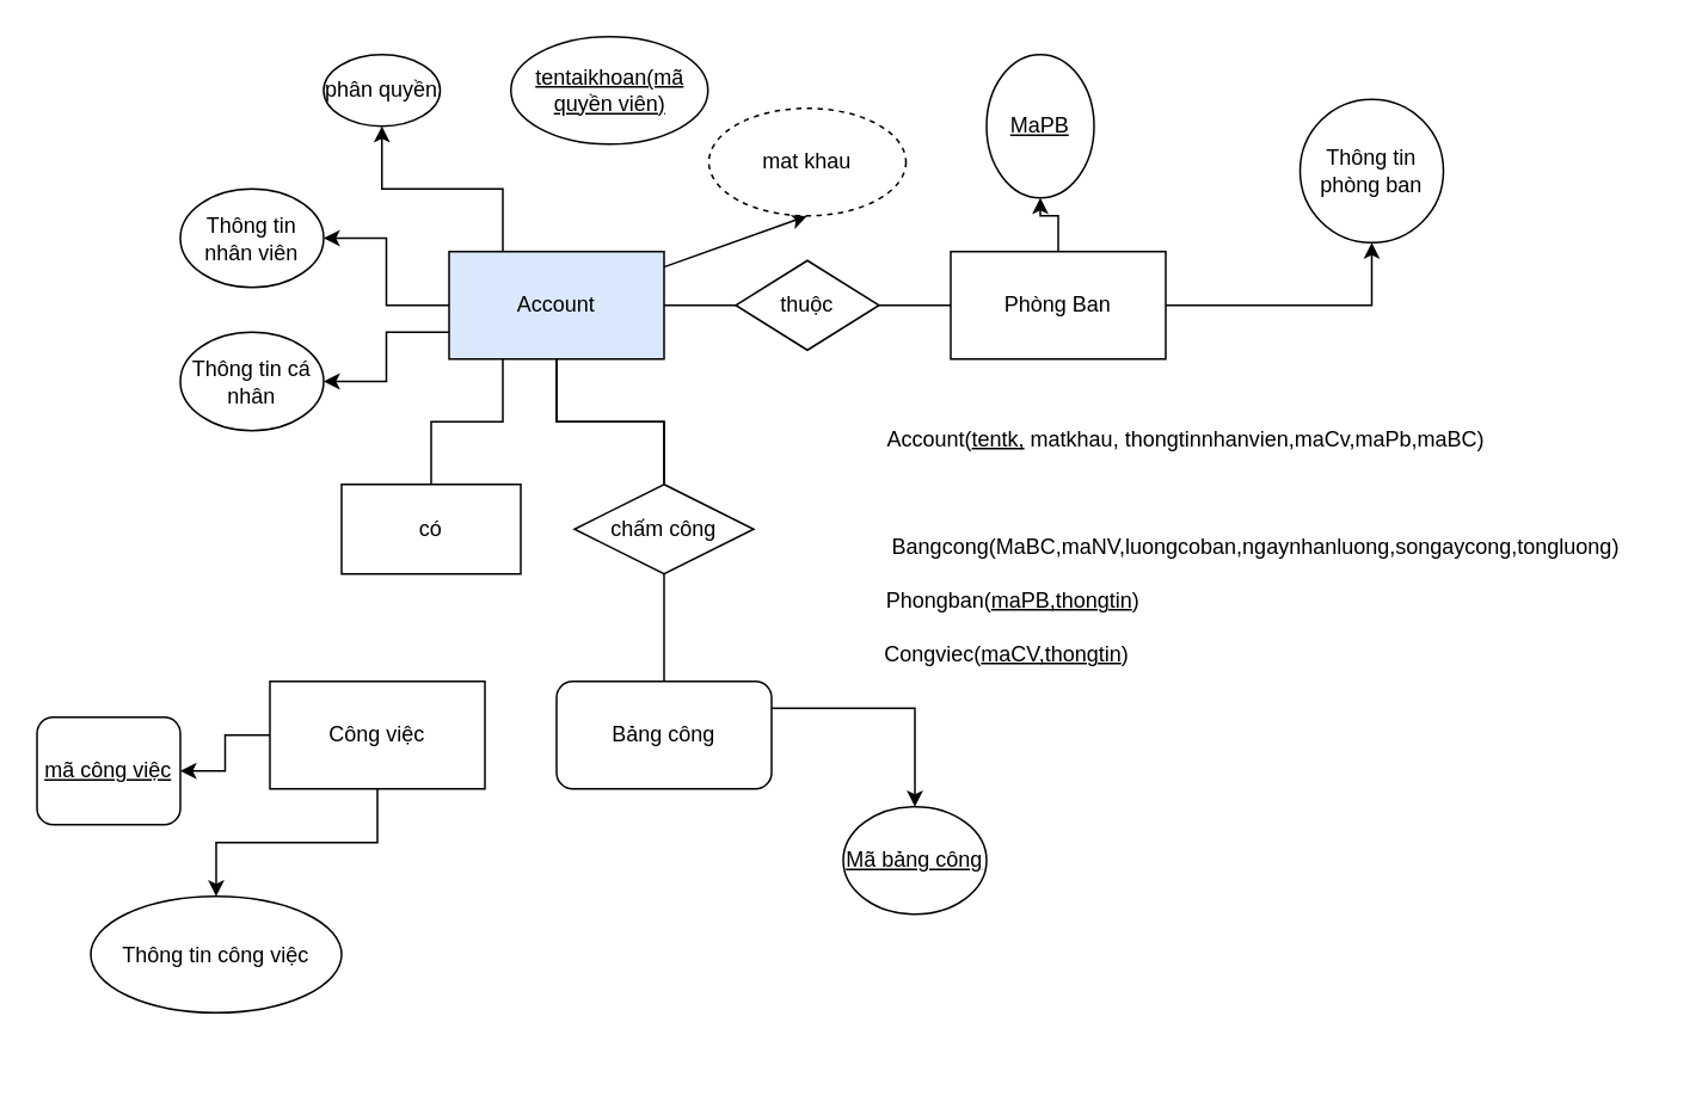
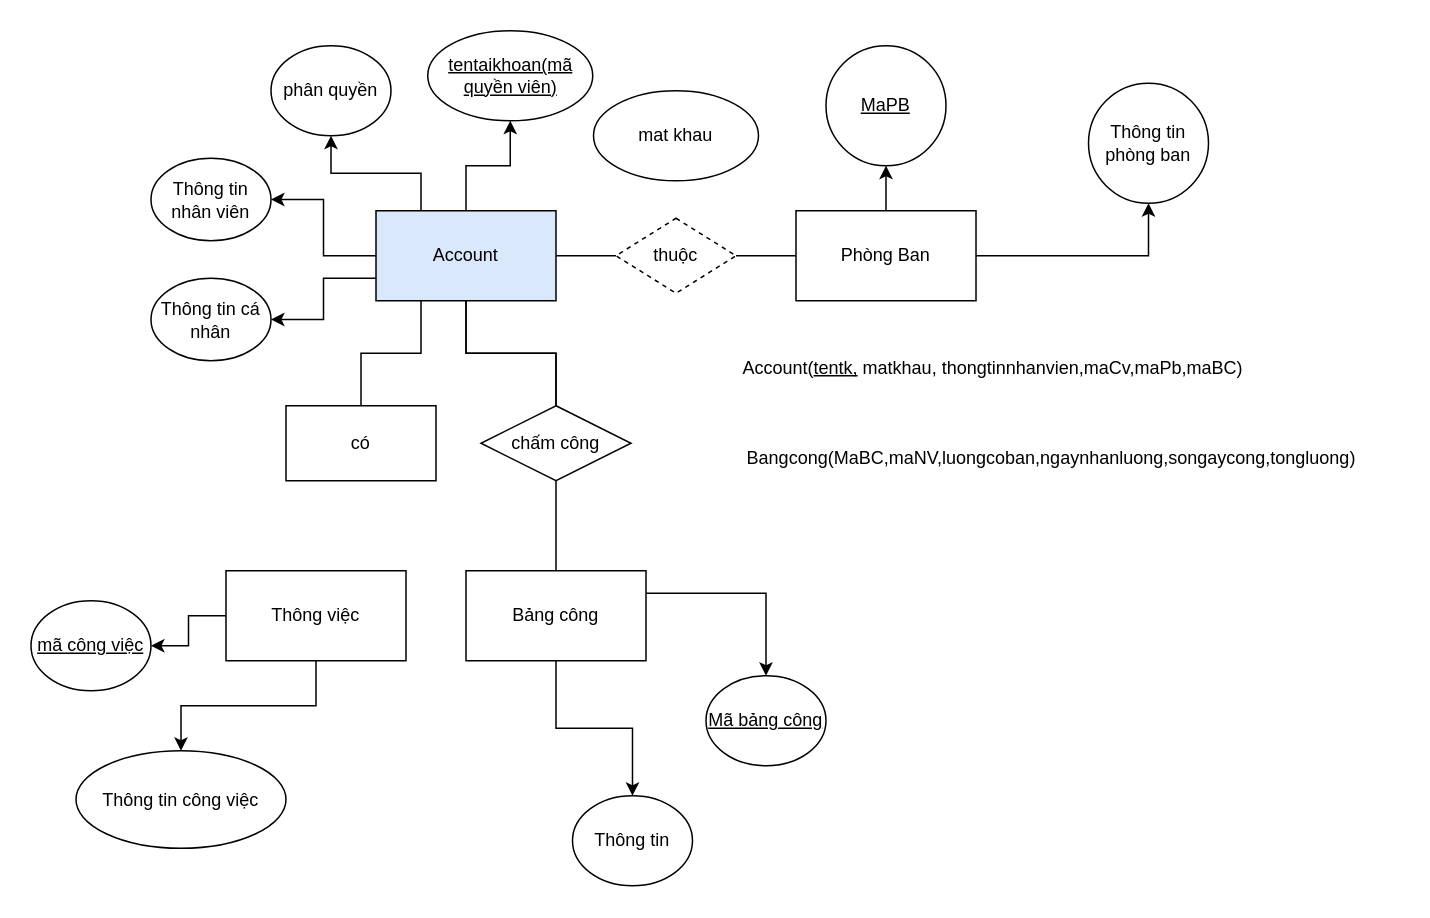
- <mxCell id="11" value="phân quyền" style="ellipse;whiteSpace=wrap;html=1;rounded=0;" vertex="1" parent="1"><mxGeometry x="180" y="30" width="65" height="40" as="geometry" /></mxCell>
+ <mxCell id="11" value="phân quyền" style="ellipse;whiteSpace=wrap;html=1;rounded=0;" vertex="1" parent="1"><mxGeometry x="180" y="30" width="80" height="60" as="geometry" /></mxCell>
- <mxCell id="19" value="MaPB" style="ellipse;whiteSpace=wrap;html=1;rounded=0;fontStyle=4" vertex="1" parent="1"><mxGeometry x="550" y="30" width="60" height="80" as="geometry" /></mxCell>
+ <mxCell id="19" value="MaPB" style="ellipse;whiteSpace=wrap;html=1;rounded=0;fontStyle=4" vertex="1" parent="1"><mxGeometry x="550" y="30" width="80" height="80" as="geometry" /></mxCell>
- <mxCell id="37" value="mat khau" style="ellipse;whiteSpace=wrap;html=1;rounded=0;fontStyle=0;dashed=1;" vertex="1" parent="1"><mxGeometry x="395" y="60" width="110" height="60" as="geometry" /></mxCell>
+ <mxCell id="37" value="mat khau" style="ellipse;whiteSpace=wrap;html=1;rounded=0;fontStyle=0" vertex="1" parent="1"><mxGeometry x="395" y="60" width="110" height="60" as="geometry" /></mxCell>
+ <mxCell id="12" value="" style="edgeStyle=orthogonalEdgeStyle;rounded=0;orthogonalLoop=1;jettySize=auto;html=1;exitX=0.5;exitY=0;exitDx=0;exitDy=0;" edge="1" parent="1" target="13" source="8"><mxGeometry relative="1" as="geometry"><mxPoint x="420" y="130" as="sourcePoint" /></mxGeometry></mxCell>
- <mxCell id="7" style="rounded=0;orthogonalLoop=1;jettySize=auto;html=1;entryX=0.5;entryY=1;entryDx=0;entryDy=0;" edge="1" parent="1" source="8" target="37"><mxGeometry relative="1" as="geometry" /></mxCell>
- <mxCell id="14" value="thuộc" style="rhombus;whiteSpace=wrap;html=1;rounded=0;" vertex="1" parent="1"><mxGeometry x="410" y="145" width="80" height="50" as="geometry" /></mxCell>
+ <mxCell id="14" value="thuộc" style="rhombus;whiteSpace=wrap;html=1;rounded=0;dashed=1;" vertex="1" parent="1"><mxGeometry x="410" y="145" width="80" height="50" as="geometry" /></mxCell>
- <mxCell id="39" value="Phongban(&lt;u&gt;maPB,thongtin&lt;/u&gt;)" style="text;html=1;strokeColor=none;fillColor=none;align=center;verticalAlign=middle;whiteSpace=wrap;rounded=0;" vertex="1" parent="1"><mxGeometry x="395" y="320" width="340" height="30" as="geometry" /></mxCell>
- <mxCell id="40" value="Congviec(&lt;u&gt;maCV,thongtin&lt;/u&gt;)" style="text;html=1;strokeColor=none;fillColor=none;align=center;verticalAlign=middle;whiteSpace=wrap;rounded=0;" vertex="1" parent="1"><mxGeometry x="381" y="350" width="361" height="30" as="geometry" /></mxCell>
- <mxCell id="30" value="Công việc" style="whiteSpace=wrap;html=1;rounded=0;" vertex="1" parent="1"><mxGeometry x="150" y="380" width="120" height="60" as="geometry" /></mxCell>
+ <mxCell id="30" value="Thông việc" style="whiteSpace=wrap;html=1;rounded=0;" vertex="1" parent="1"><mxGeometry x="150" y="380" width="120" height="60" as="geometry" /></mxCell>
- <mxCell id="24" value="Bảng công" style="whiteSpace=wrap;html=1;rounded=1;" vertex="1" parent="1"><mxGeometry x="310" y="380" width="120" height="60" as="geometry" /></mxCell>
+ <mxCell id="24" value="Bảng công" style="whiteSpace=wrap;html=1;rounded=0;" vertex="1" parent="1"><mxGeometry x="310" y="380" width="120" height="60" as="geometry" /></mxCell>
- <mxCell id="31" value="mã công việc" style="whiteSpace=wrap;html=1;fontStyle=4;rounded=1;" vertex="1" parent="1"><mxGeometry x="20" y="400" width="80" height="60" as="geometry" /></mxCell>
+ <mxCell id="31" value="mã công việc" style="ellipse;whiteSpace=wrap;html=1;rounded=0;fontStyle=4" vertex="1" parent="1"><mxGeometry x="20" y="400" width="80" height="60" as="geometry" /></mxCell>
+ <mxCell id="23" value="" style="edgeStyle=orthogonalEdgeStyle;rounded=0;orthogonalLoop=1;jettySize=auto;html=1;" edge="1" parent="1" source="24" target="25"><mxGeometry relative="1" as="geometry" /></mxCell>
+ <mxCell id="25" value="Thông tin" style="ellipse;whiteSpace=wrap;html=1;rounded=0;" vertex="1" parent="1"><mxGeometry x="381" y="530" width="80" height="60" as="geometry" /></mxCell>
